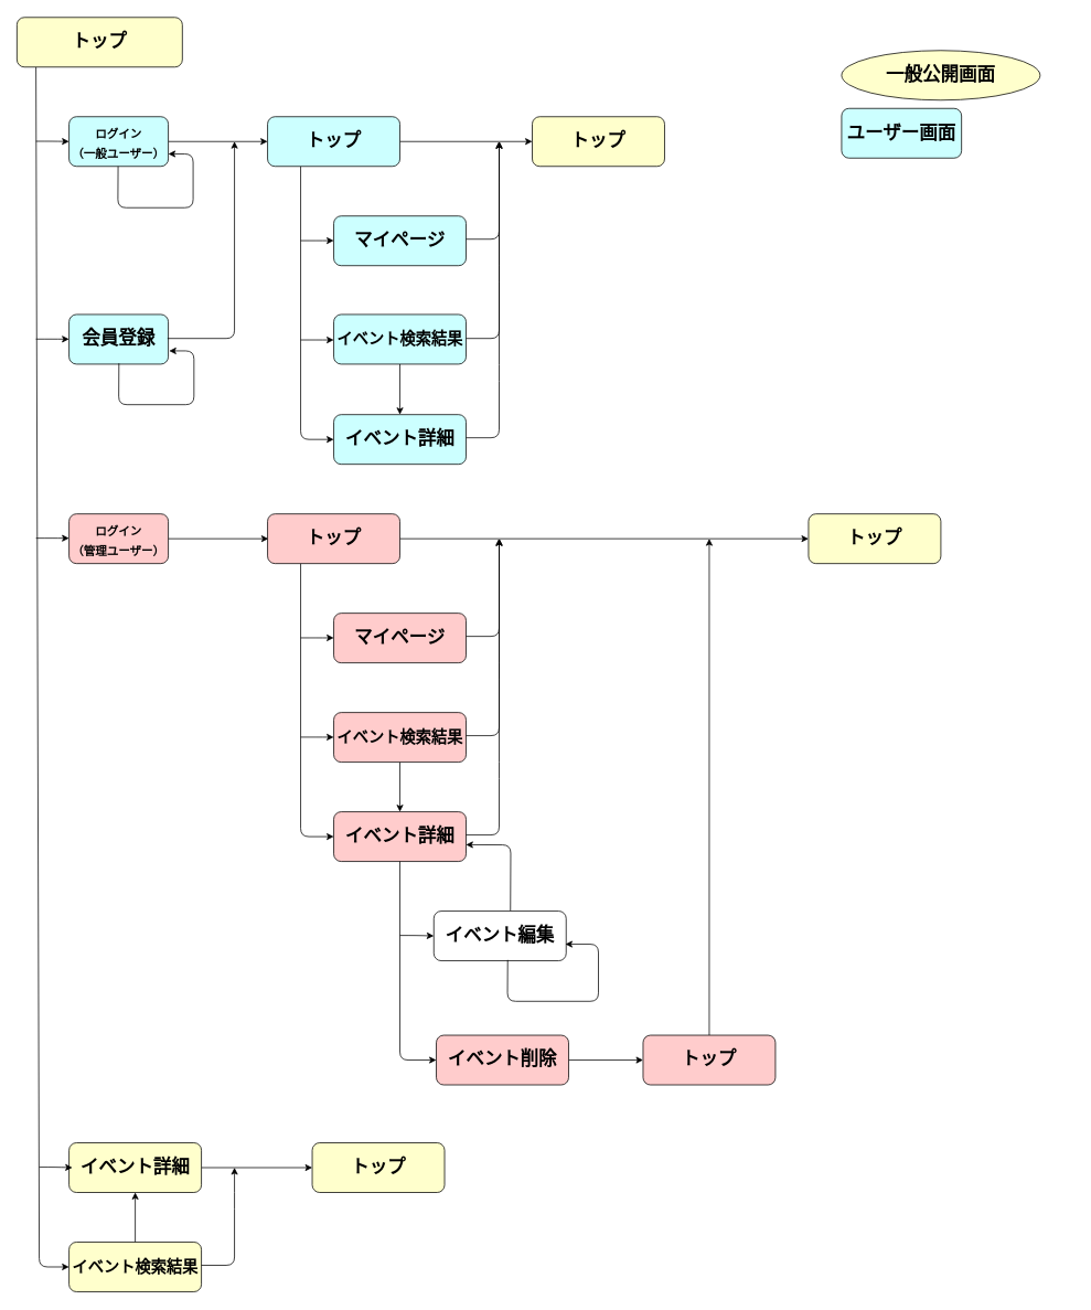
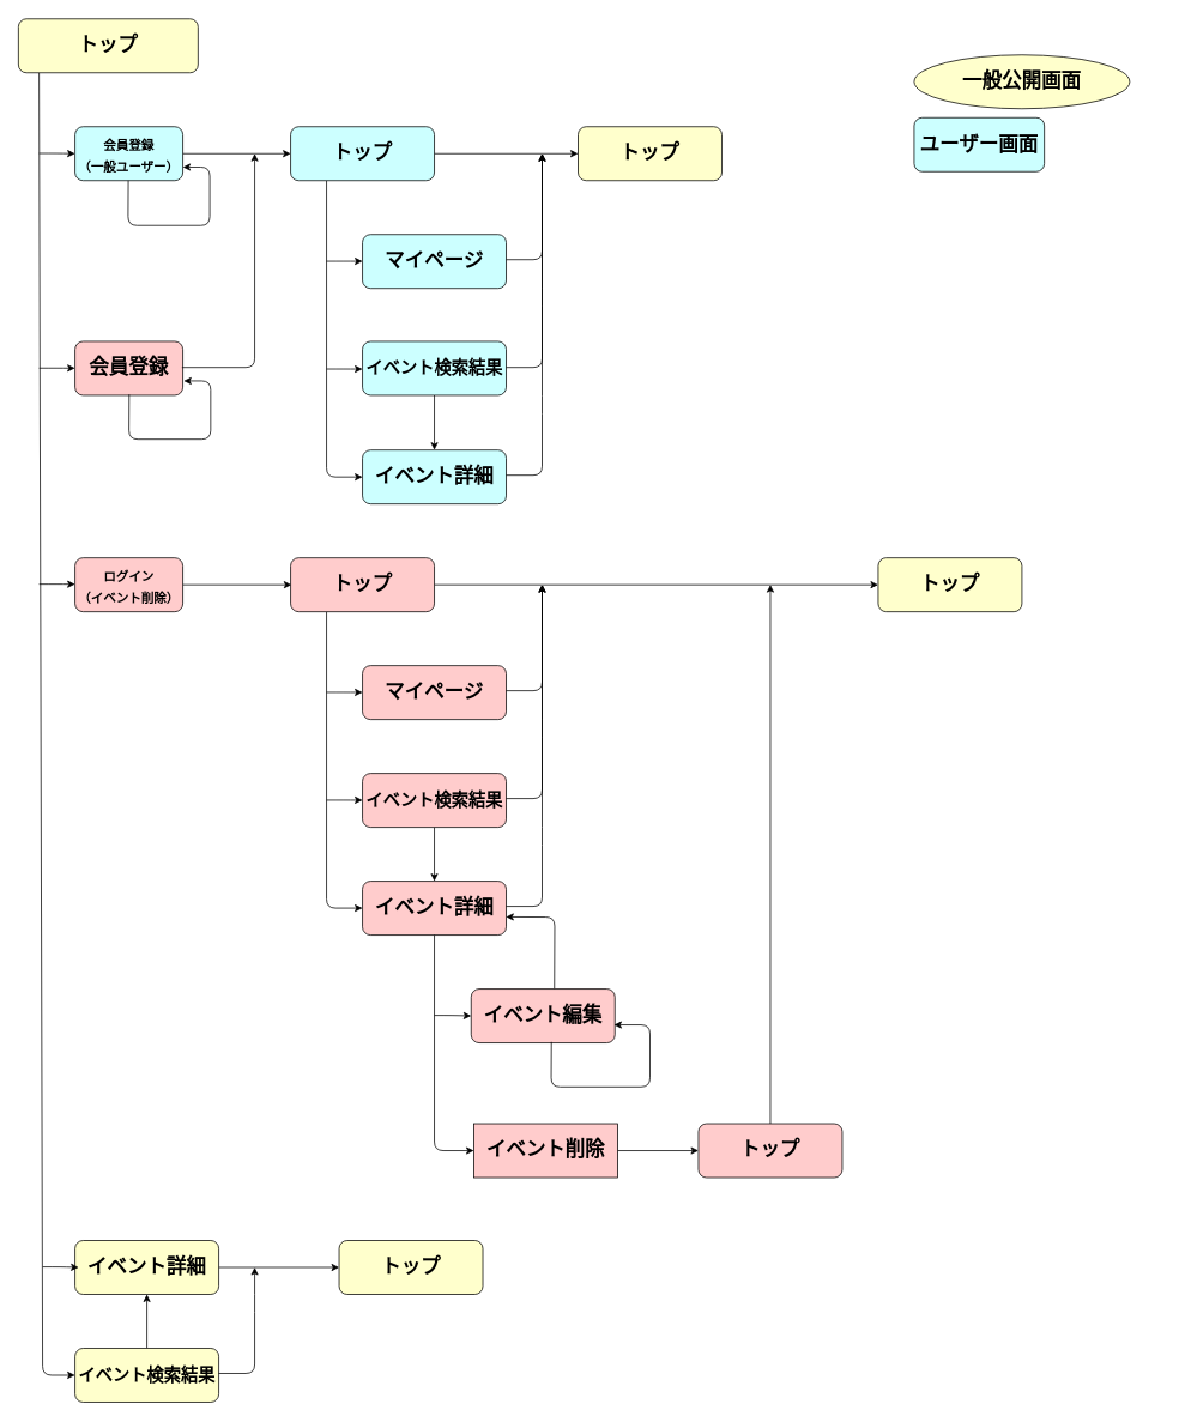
- <mxCell id="6" value="&lt;span style=&quot;font-size: 14px&quot;&gt;&lt;b&gt;ログイン&lt;br&gt;（一般ユーザー）&lt;br&gt;&lt;/b&gt;&lt;/span&gt;" style="rounded=1;whiteSpace=wrap;html=1;fontSize=20;fontColor=#000000;strokeColor=#000000;fillColor=#CCFFFF;" parent="1" vertex="1"><mxGeometry x="83" y="140" width="120" height="60" as="geometry" /></mxCell>
+ <mxCell id="6" value="&lt;span style=&quot;font-size: 14px&quot;&gt;&lt;b&gt;会員登録&lt;br&gt;（一般ユーザー）&lt;br&gt;&lt;/b&gt;&lt;/span&gt;" style="rounded=1;whiteSpace=wrap;html=1;fontSize=20;fontColor=#000000;strokeColor=#000000;fillColor=#CCFFFF;" parent="1" vertex="1"><mxGeometry x="83" y="140" width="120" height="60" as="geometry" /></mxCell>
- <mxCell id="13" value="&lt;span style=&quot;font-size: 22px&quot;&gt;&lt;b&gt;会員登録&lt;/b&gt;&lt;/span&gt;" style="rounded=1;whiteSpace=wrap;html=1;fontSize=20;fontColor=#000000;strokeColor=#000000;fillColor=#CCFFFF;" parent="1" vertex="1"><mxGeometry x="83" y="379" width="120" height="60" as="geometry" /></mxCell>
+ <mxCell id="13" value="&lt;span style=&quot;font-size: 22px&quot;&gt;&lt;b&gt;会員登録&lt;/b&gt;&lt;/span&gt;" style="rounded=1;whiteSpace=wrap;html=1;fontSize=20;fontColor=#000000;strokeColor=#000000;fillColor=#ffcccc;" parent="1" vertex="1"><mxGeometry x="83" y="379" width="120" height="60" as="geometry" /></mxCell>
- <mxCell id="18" value="&lt;span style=&quot;font-size: 14px&quot;&gt;&lt;b&gt;ログイン&lt;br&gt;（管理ユーザー）&lt;br&gt;&lt;/b&gt;&lt;/span&gt;" style="rounded=1;whiteSpace=wrap;html=1;fontSize=20;fontColor=#000000;strokeColor=#000000;fillColor=#FFCCCC;" parent="1" vertex="1"><mxGeometry x="83" y="620" width="120" height="60" as="geometry" /></mxCell>
+ <mxCell id="18" value="&lt;span style=&quot;font-size: 14px&quot;&gt;&lt;b&gt;ログイン&lt;br&gt;（イベント削除）&lt;br&gt;&lt;/b&gt;&lt;/span&gt;" style="rounded=1;whiteSpace=wrap;html=1;fontSize=20;fontColor=#000000;strokeColor=#000000;fillColor=#FFCCCC;" parent="1" vertex="1"><mxGeometry x="83" y="620" width="120" height="60" as="geometry" /></mxCell>
- <mxCell id="44" value="&lt;b&gt;&lt;font style=&quot;font-size: 22px&quot;&gt;イベント編集&lt;br&gt;&lt;/font&gt;&lt;/b&gt;" style="rounded=1;whiteSpace=wrap;html=1;fontSize=20;fontColor=#000000;strokeColor=#000000;fillColor=#ffffff;" parent="1" vertex="1"><mxGeometry x="524" y="1100" width="160" height="60" as="geometry" /></mxCell>
+ <mxCell id="44" value="&lt;b&gt;&lt;font style=&quot;font-size: 22px&quot;&gt;イベント編集&lt;br&gt;&lt;/font&gt;&lt;/b&gt;" style="rounded=1;whiteSpace=wrap;html=1;fontSize=20;fontColor=#000000;strokeColor=#000000;fillColor=#FFCCCC;" parent="1" vertex="1"><mxGeometry x="524" y="1100" width="160" height="60" as="geometry" /></mxCell>
- <mxCell id="46" value="&lt;b&gt;&lt;font style=&quot;font-size: 22px&quot;&gt;イベント削除&lt;/font&gt;&lt;/b&gt;" style="rounded=1;whiteSpace=wrap;html=1;fontSize=20;fontColor=#000000;strokeColor=#000000;fillColor=#FFCCCC;" parent="1" vertex="1"><mxGeometry x="527" y="1250" width="160" height="60" as="geometry" /></mxCell>
+ <mxCell id="46" value="&lt;b&gt;&lt;font style=&quot;font-size: 22px&quot;&gt;イベント削除&lt;/font&gt;&lt;/b&gt;" style="whiteSpace=wrap;html=1;fontSize=20;fontColor=#000000;strokeColor=#000000;fillColor=#FFCCCC;rounded=0;" parent="1" vertex="1"><mxGeometry x="527" y="1250" width="160" height="60" as="geometry" /></mxCell>
